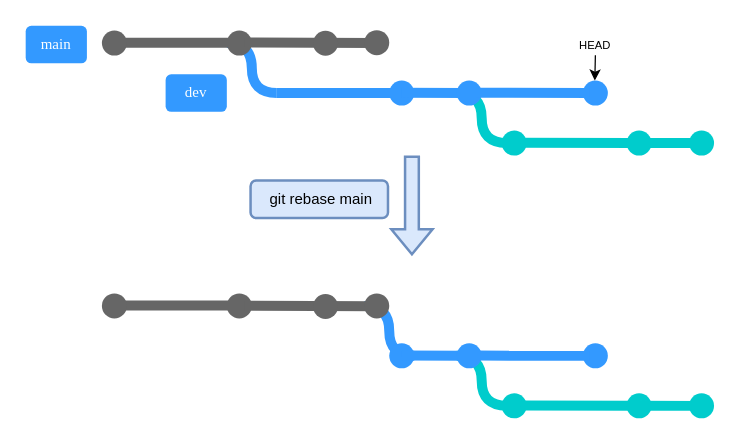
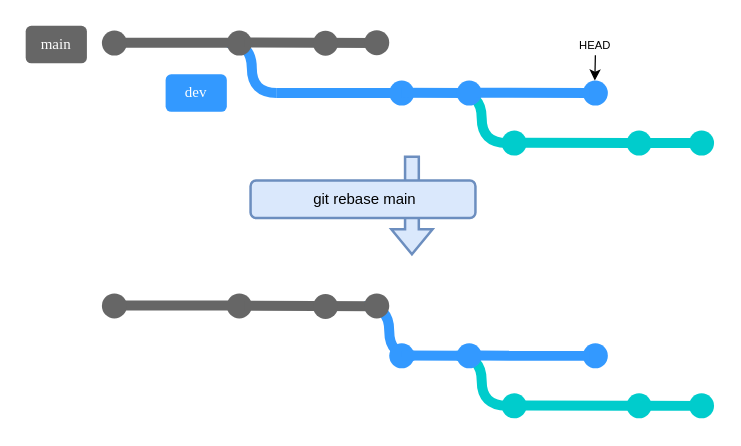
- <mxCell id="43" value="&lt;font face=&quot;Verdana&quot; color=&quot;#ffffff&quot;&gt;main&lt;/font&gt;" style="rounded=1;whiteSpace=wrap;html=1;strokeColor=none;fillColor=#3399ff;" vertex="1" parent="1"><mxGeometry x="20" y="20.15" width="49" height="30" as="geometry" /></mxCell>
+ <mxCell id="43" value="&lt;font face=&quot;Verdana&quot; color=&quot;#ffffff&quot;&gt;main&lt;/font&gt;" style="rounded=1;whiteSpace=wrap;html=1;strokeColor=none;fillColor=#666666;" vertex="1" parent="1"><mxGeometry x="20" y="20.15" width="49" height="30" as="geometry" /></mxCell>
- <mxCell id="36" value="&amp;nbsp;git rebase main" style="rounded=1;whiteSpace=wrap;html=1;fillColor=#dae8fc;strokeColor=#6c8ebf;strokeWidth=2;fontFamily=Helvetica;" vertex="1" parent="1"><mxGeometry x="200" y="144" width="110" height="30" as="geometry" /></mxCell>
+ <mxCell id="36" value="&amp;nbsp;git rebase main" style="rounded=1;whiteSpace=wrap;html=1;fillColor=#dae8fc;strokeColor=#6c8ebf;strokeWidth=2;fontFamily=Helvetica;" vertex="1" parent="1"><mxGeometry x="200" y="144" width="180" height="30" as="geometry" /></mxCell>
